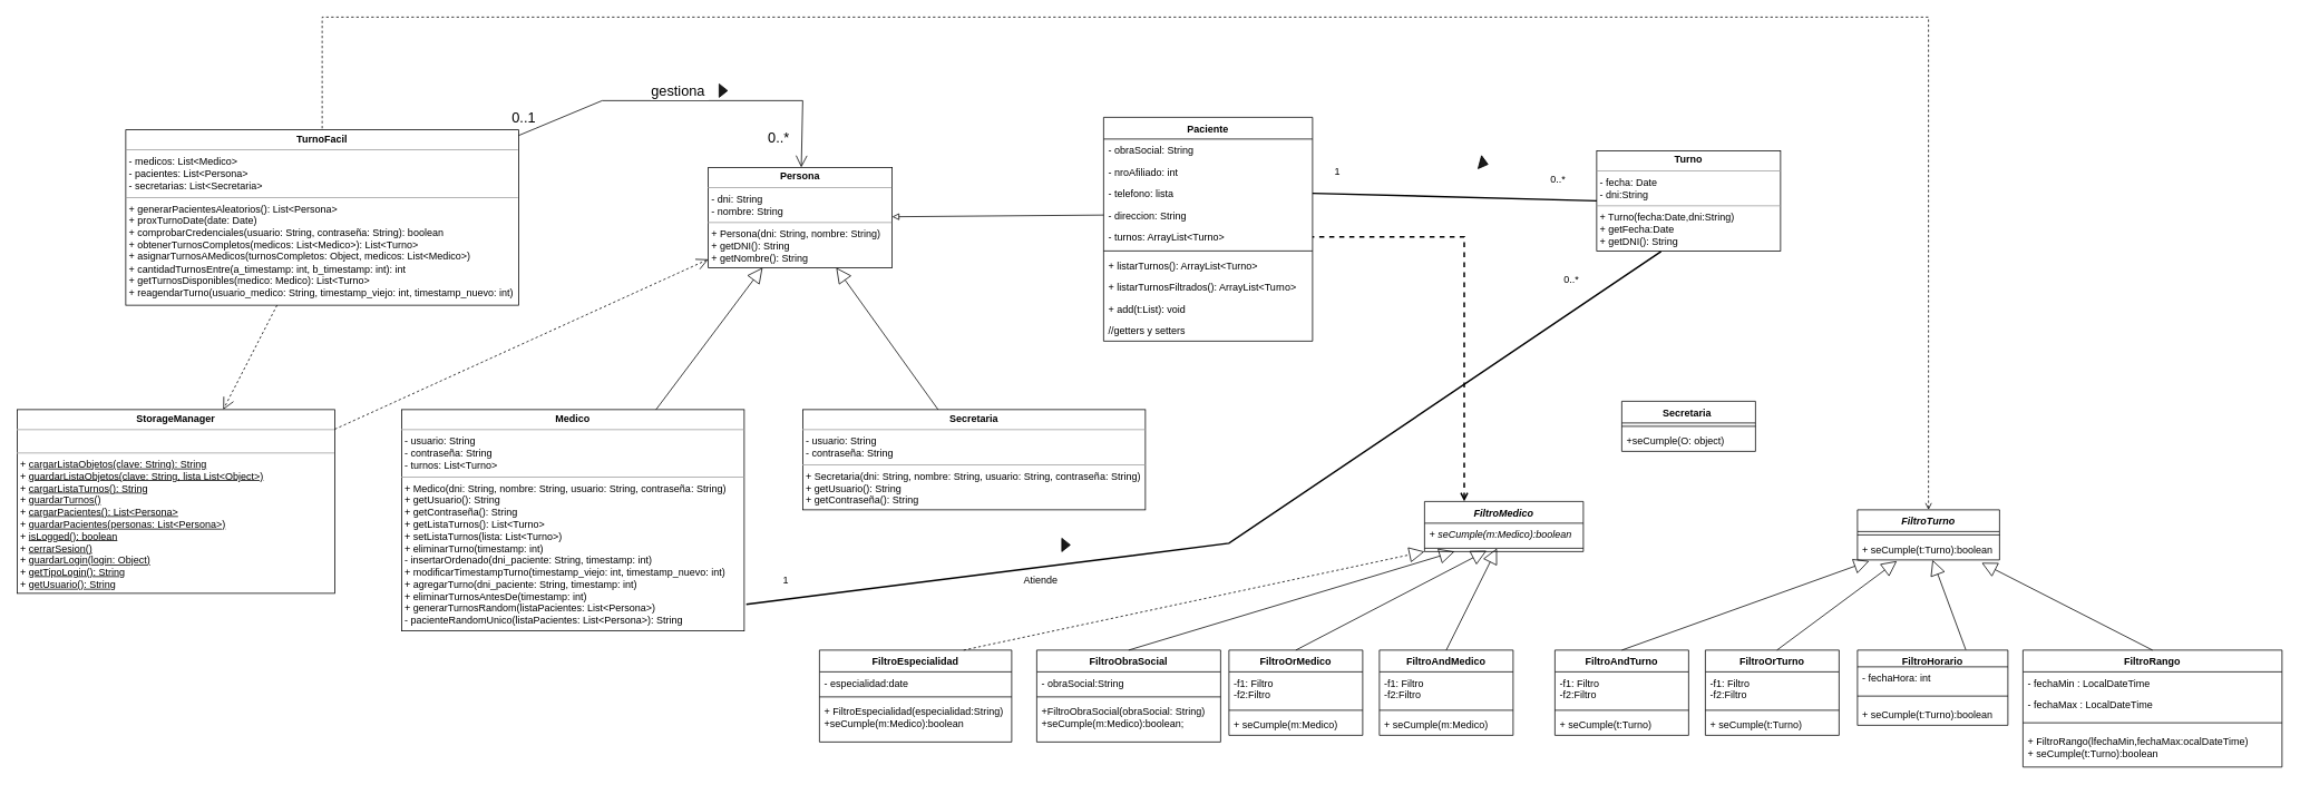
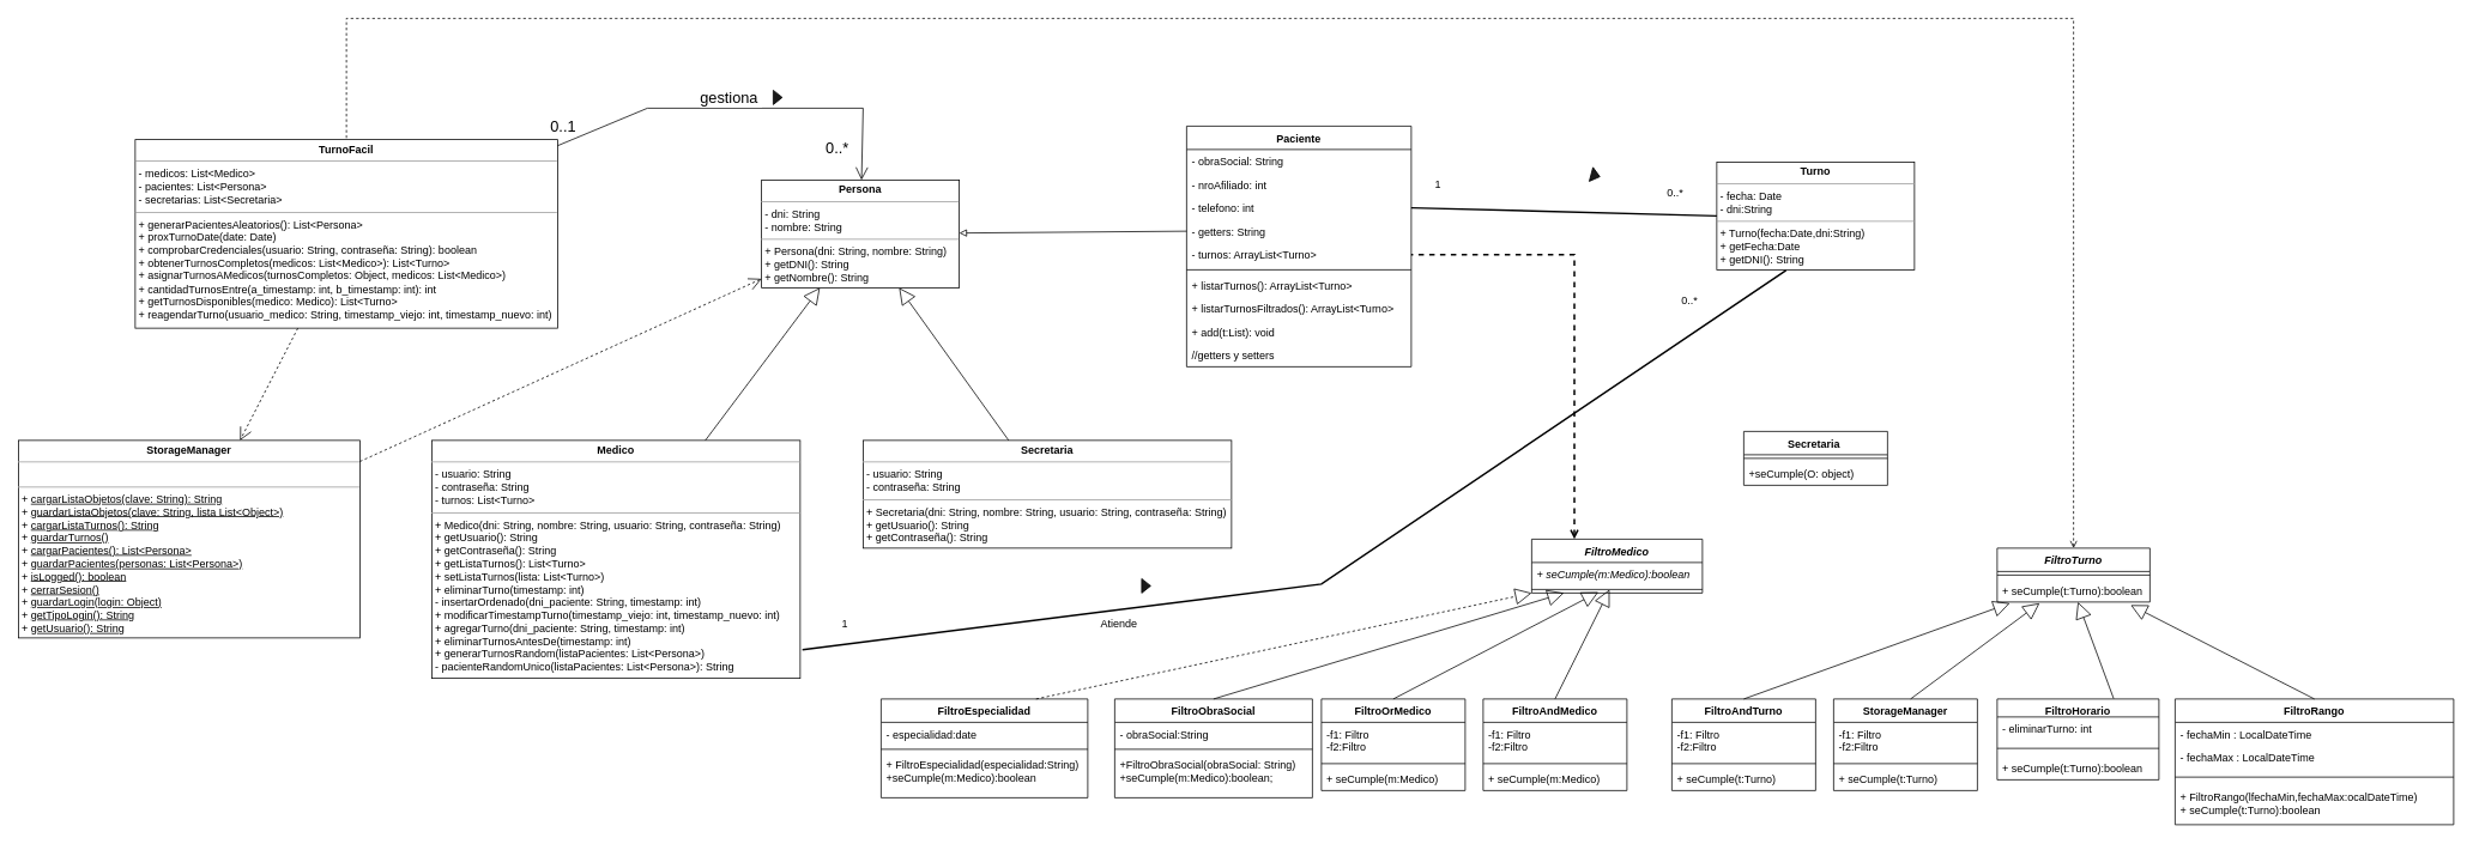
- <mxCell id="18" value="- telefono: lista" style="text;strokeColor=none;fillColor=none;align=left;verticalAlign=top;spacingLeft=4;spacingRight=4;overflow=hidden;rotatable=0;points=[[0,0.5],[1,0.5]];portConstraint=eastwest;" vertex="1" parent="15"><mxGeometry y="78" width="250" height="26" as="geometry" /></mxCell>
+ <mxCell id="18" value="- telefono: int" style="text;strokeColor=none;fillColor=none;align=left;verticalAlign=top;spacingLeft=4;spacingRight=4;overflow=hidden;rotatable=0;points=[[0,0.5],[1,0.5]];portConstraint=eastwest;" vertex="1" parent="15"><mxGeometry y="78" width="250" height="26" as="geometry" /></mxCell>
- <mxCell id="19" value="- direccion: String" style="text;strokeColor=none;fillColor=none;align=left;verticalAlign=top;spacingLeft=4;spacingRight=4;overflow=hidden;rotatable=0;points=[[0,0.5],[1,0.5]];portConstraint=eastwest;" vertex="1" parent="15"><mxGeometry y="104" width="250" height="26" as="geometry" /></mxCell>
+ <mxCell id="19" value="- getters: String" style="text;strokeColor=none;fillColor=none;align=left;verticalAlign=top;spacingLeft=4;spacingRight=4;overflow=hidden;rotatable=0;points=[[0,0.5],[1,0.5]];portConstraint=eastwest;" vertex="1" parent="15"><mxGeometry y="104" width="250" height="26" as="geometry" /></mxCell>
- <mxCell id="62" value="FiltroOrTurno" style="swimlane;fontStyle=1;align=center;verticalAlign=top;childLayout=stackLayout;horizontal=1;startSize=26;horizontalStack=0;resizeParent=1;resizeParentMax=0;resizeLast=0;collapsible=1;marginBottom=0;" vertex="1" parent="1"><mxGeometry x="2040" y="778" width="160" height="102" as="geometry" /></mxCell>
+ <mxCell id="62" value="StorageManager" style="swimlane;fontStyle=1;align=center;verticalAlign=top;childLayout=stackLayout;horizontal=1;startSize=26;horizontalStack=0;resizeParent=1;resizeParentMax=0;resizeLast=0;collapsible=1;marginBottom=0;" vertex="1" parent="1"><mxGeometry x="2040" y="778" width="160" height="102" as="geometry" /></mxCell>
- <mxCell id="54" value="- fechaHora: int" style="text;strokeColor=none;fillColor=none;align=left;verticalAlign=top;spacingLeft=4;spacingRight=4;overflow=hidden;rotatable=0;points=[[0,0.5],[1,0.5]];portConstraint=eastwest;fontStyle=0;labelBackgroundColor=none;" vertex="1" parent="53"><mxGeometry y="20" width="180" height="26" as="geometry" /></mxCell>
+ <mxCell id="54" value="- eliminarTurno: int" style="text;strokeColor=none;fillColor=none;align=left;verticalAlign=top;spacingLeft=4;spacingRight=4;overflow=hidden;rotatable=0;points=[[0,0.5],[1,0.5]];portConstraint=eastwest;fontStyle=0;labelBackgroundColor=none;" vertex="1" parent="53"><mxGeometry y="20" width="180" height="26" as="geometry" /></mxCell>
